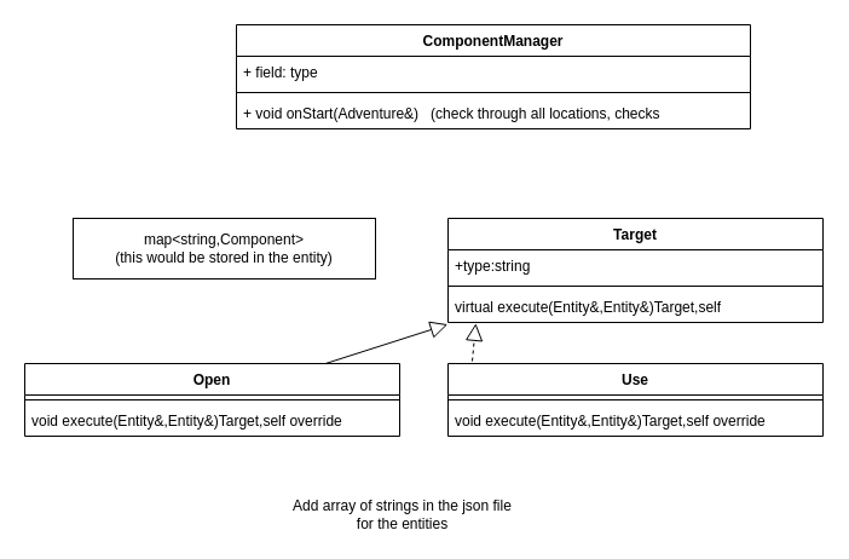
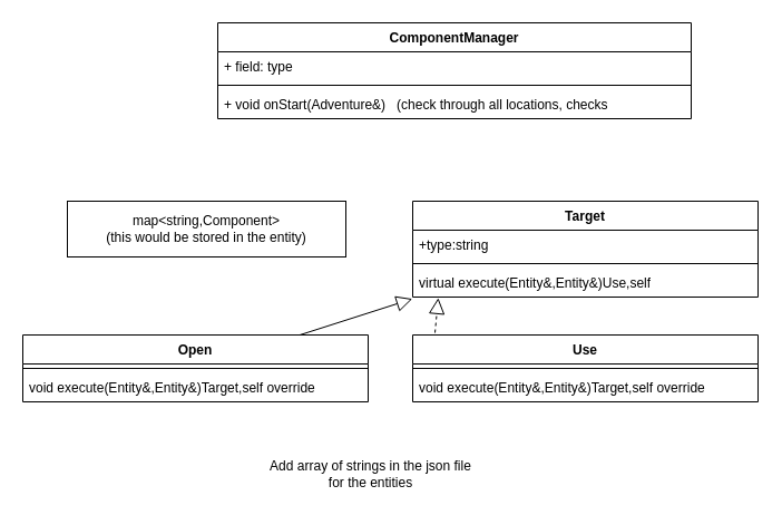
- <mxCell id="5" value="virtual execute(Entity&amp;amp;,Entity&amp;amp;)Target,self" style="text;strokeColor=none;fillColor=none;align=left;verticalAlign=top;spacingLeft=4;spacingRight=4;overflow=hidden;rotatable=0;points=[[0,0.5],[1,0.5]];portConstraint=eastwest;whiteSpace=wrap;html=1;" vertex="1" parent="2"><mxGeometry y="60" width="310" height="26" as="geometry" /></mxCell>
+ <mxCell id="5" value="virtual execute(Entity&amp;amp;,Entity&amp;amp;)Use,self" style="text;strokeColor=none;fillColor=none;align=left;verticalAlign=top;spacingLeft=4;spacingRight=4;overflow=hidden;rotatable=0;points=[[0,0.5],[1,0.5]];portConstraint=eastwest;whiteSpace=wrap;html=1;" vertex="1" parent="2"><mxGeometry y="60" width="310" height="26" as="geometry" /></mxCell>
